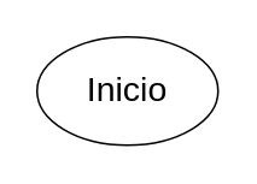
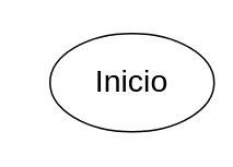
- <mxCell id="2" value="Inicio" style="strokeWidth=1;html=1;shape=mxgraph.flowchart.start_1;whiteSpace=wrap;fontSize=19;" vertex="1" parent="1"><mxGeometry x="20" width="100" height="60" as="geometry" y="20" /></mxCell>
+ <mxCell id="2" value="Inicio" style="strokeWidth=1;html=1;shape=mxgraph.flowchart.start_1;whiteSpace=wrap;fontSize=19;" vertex="1" parent="1"><mxGeometry x="30" y="20" width="100" height="60" as="geometry" /></mxCell>
